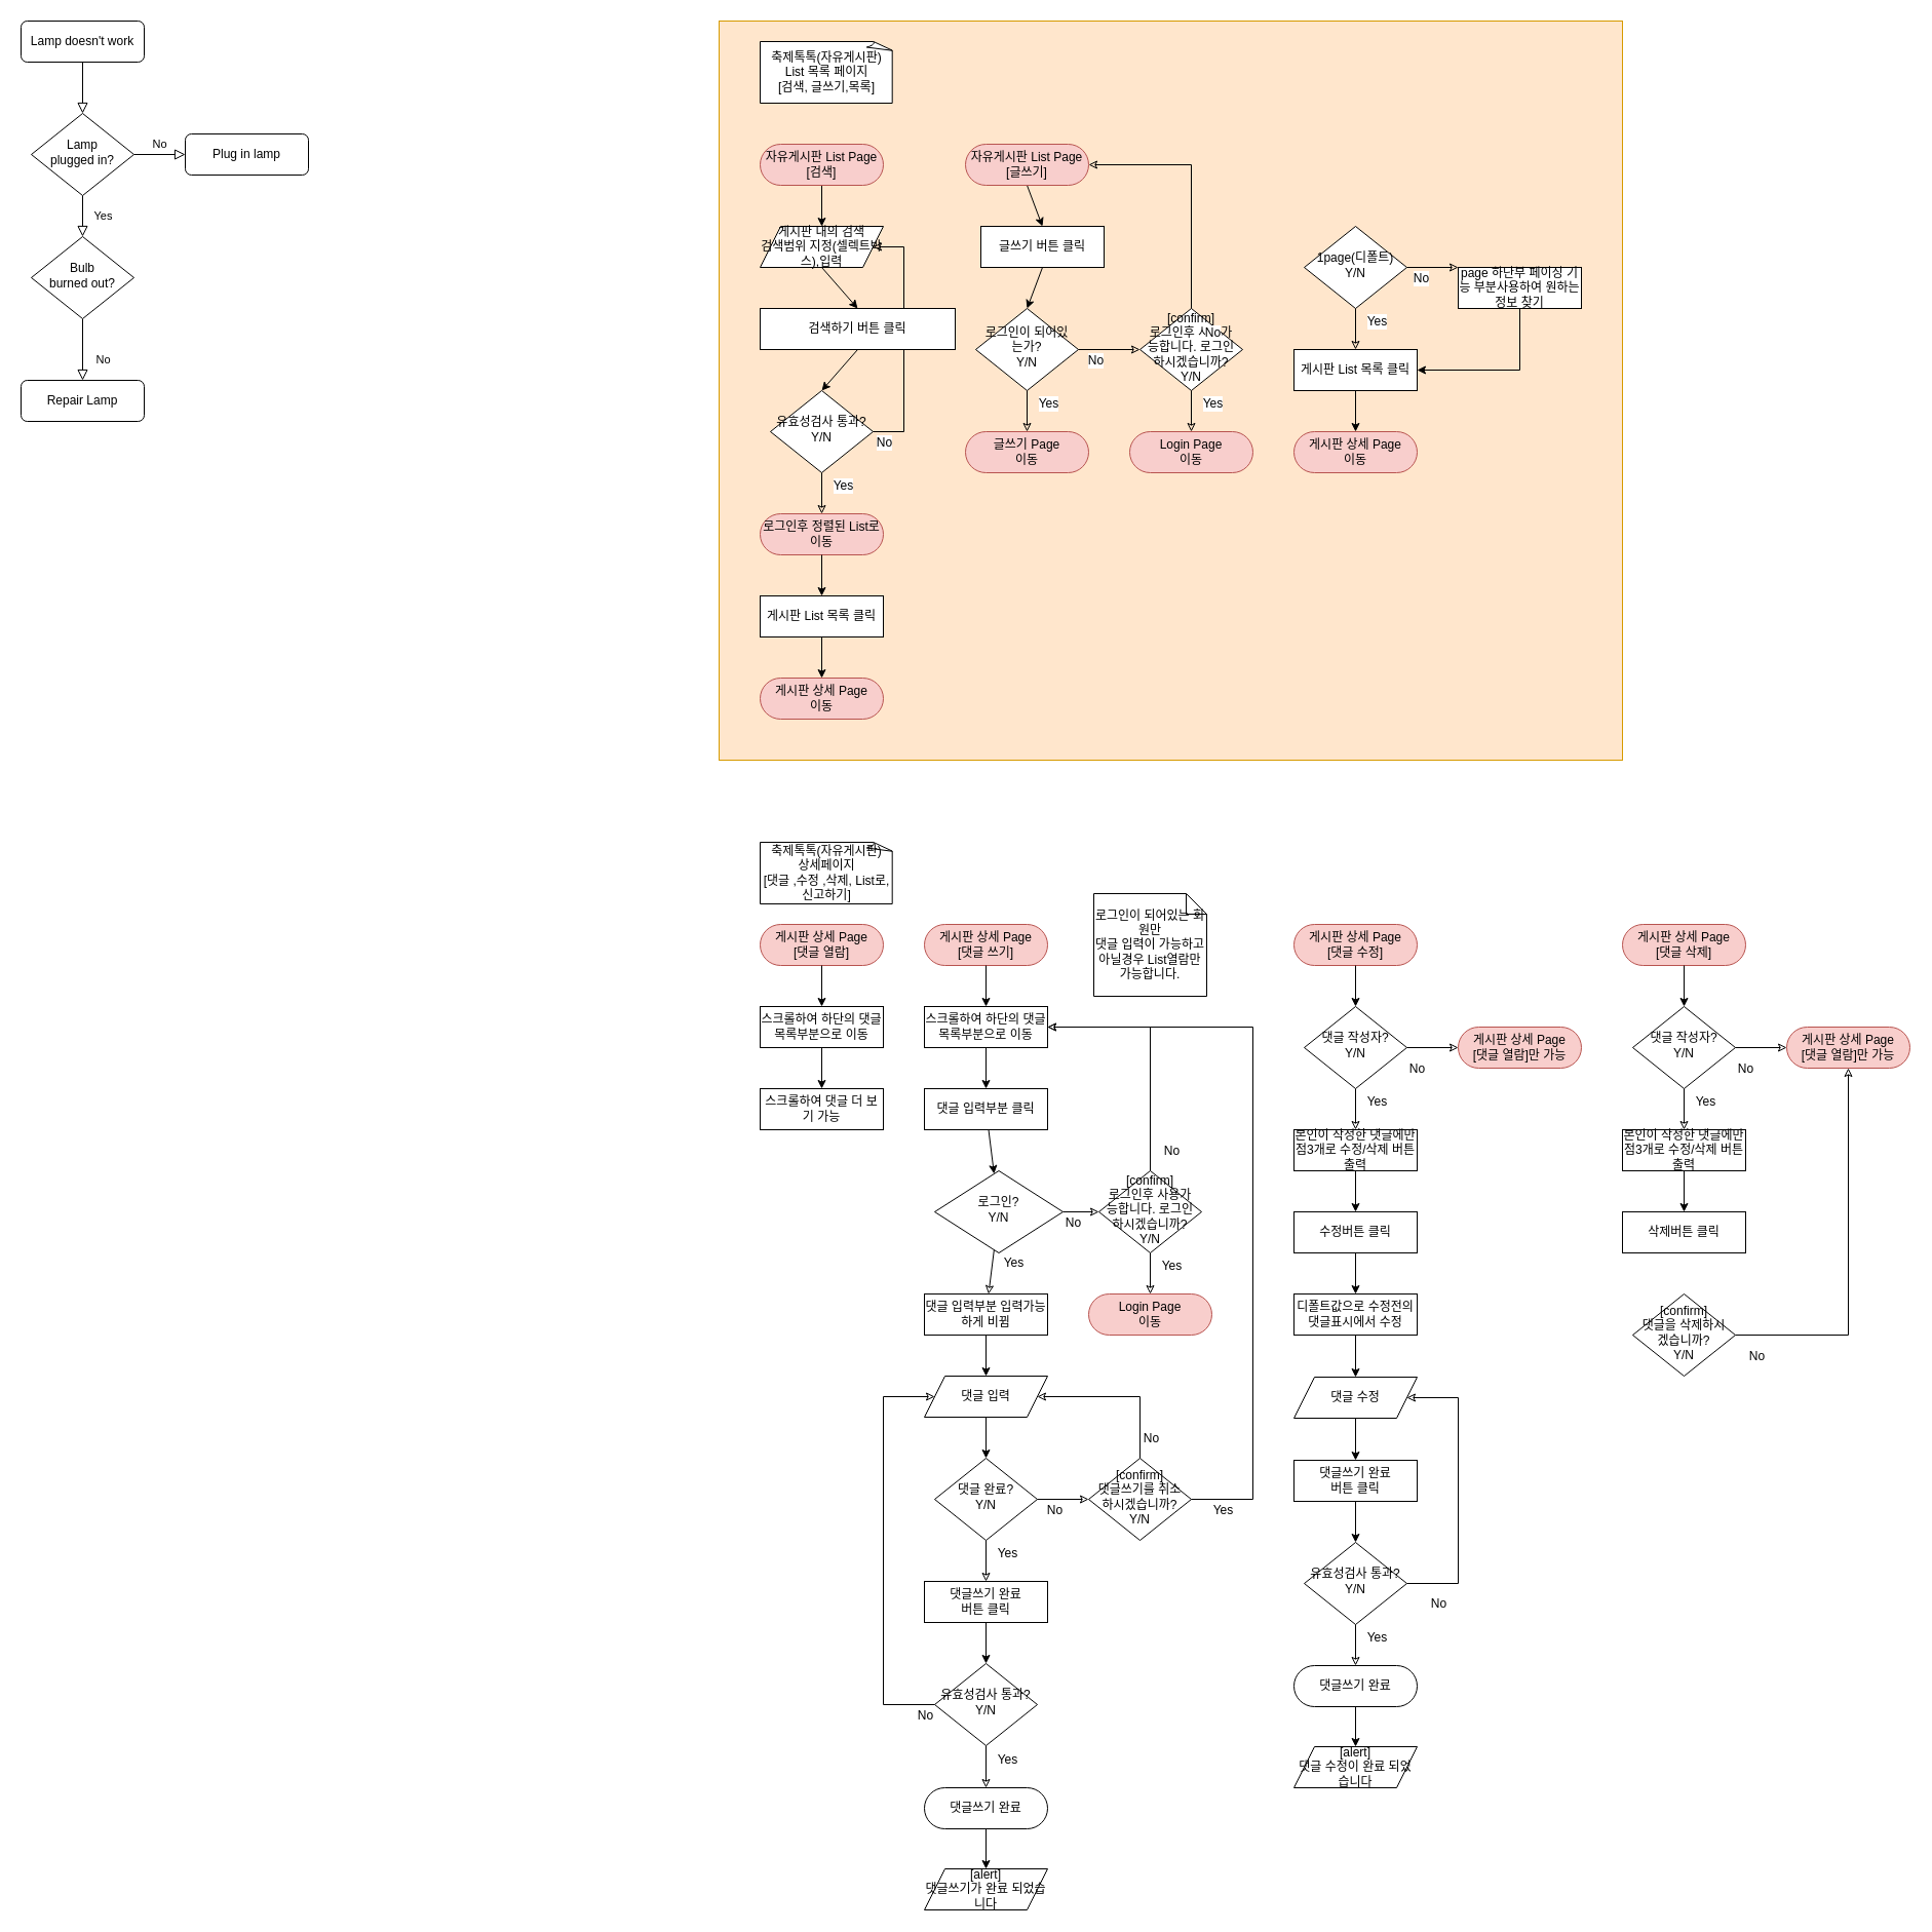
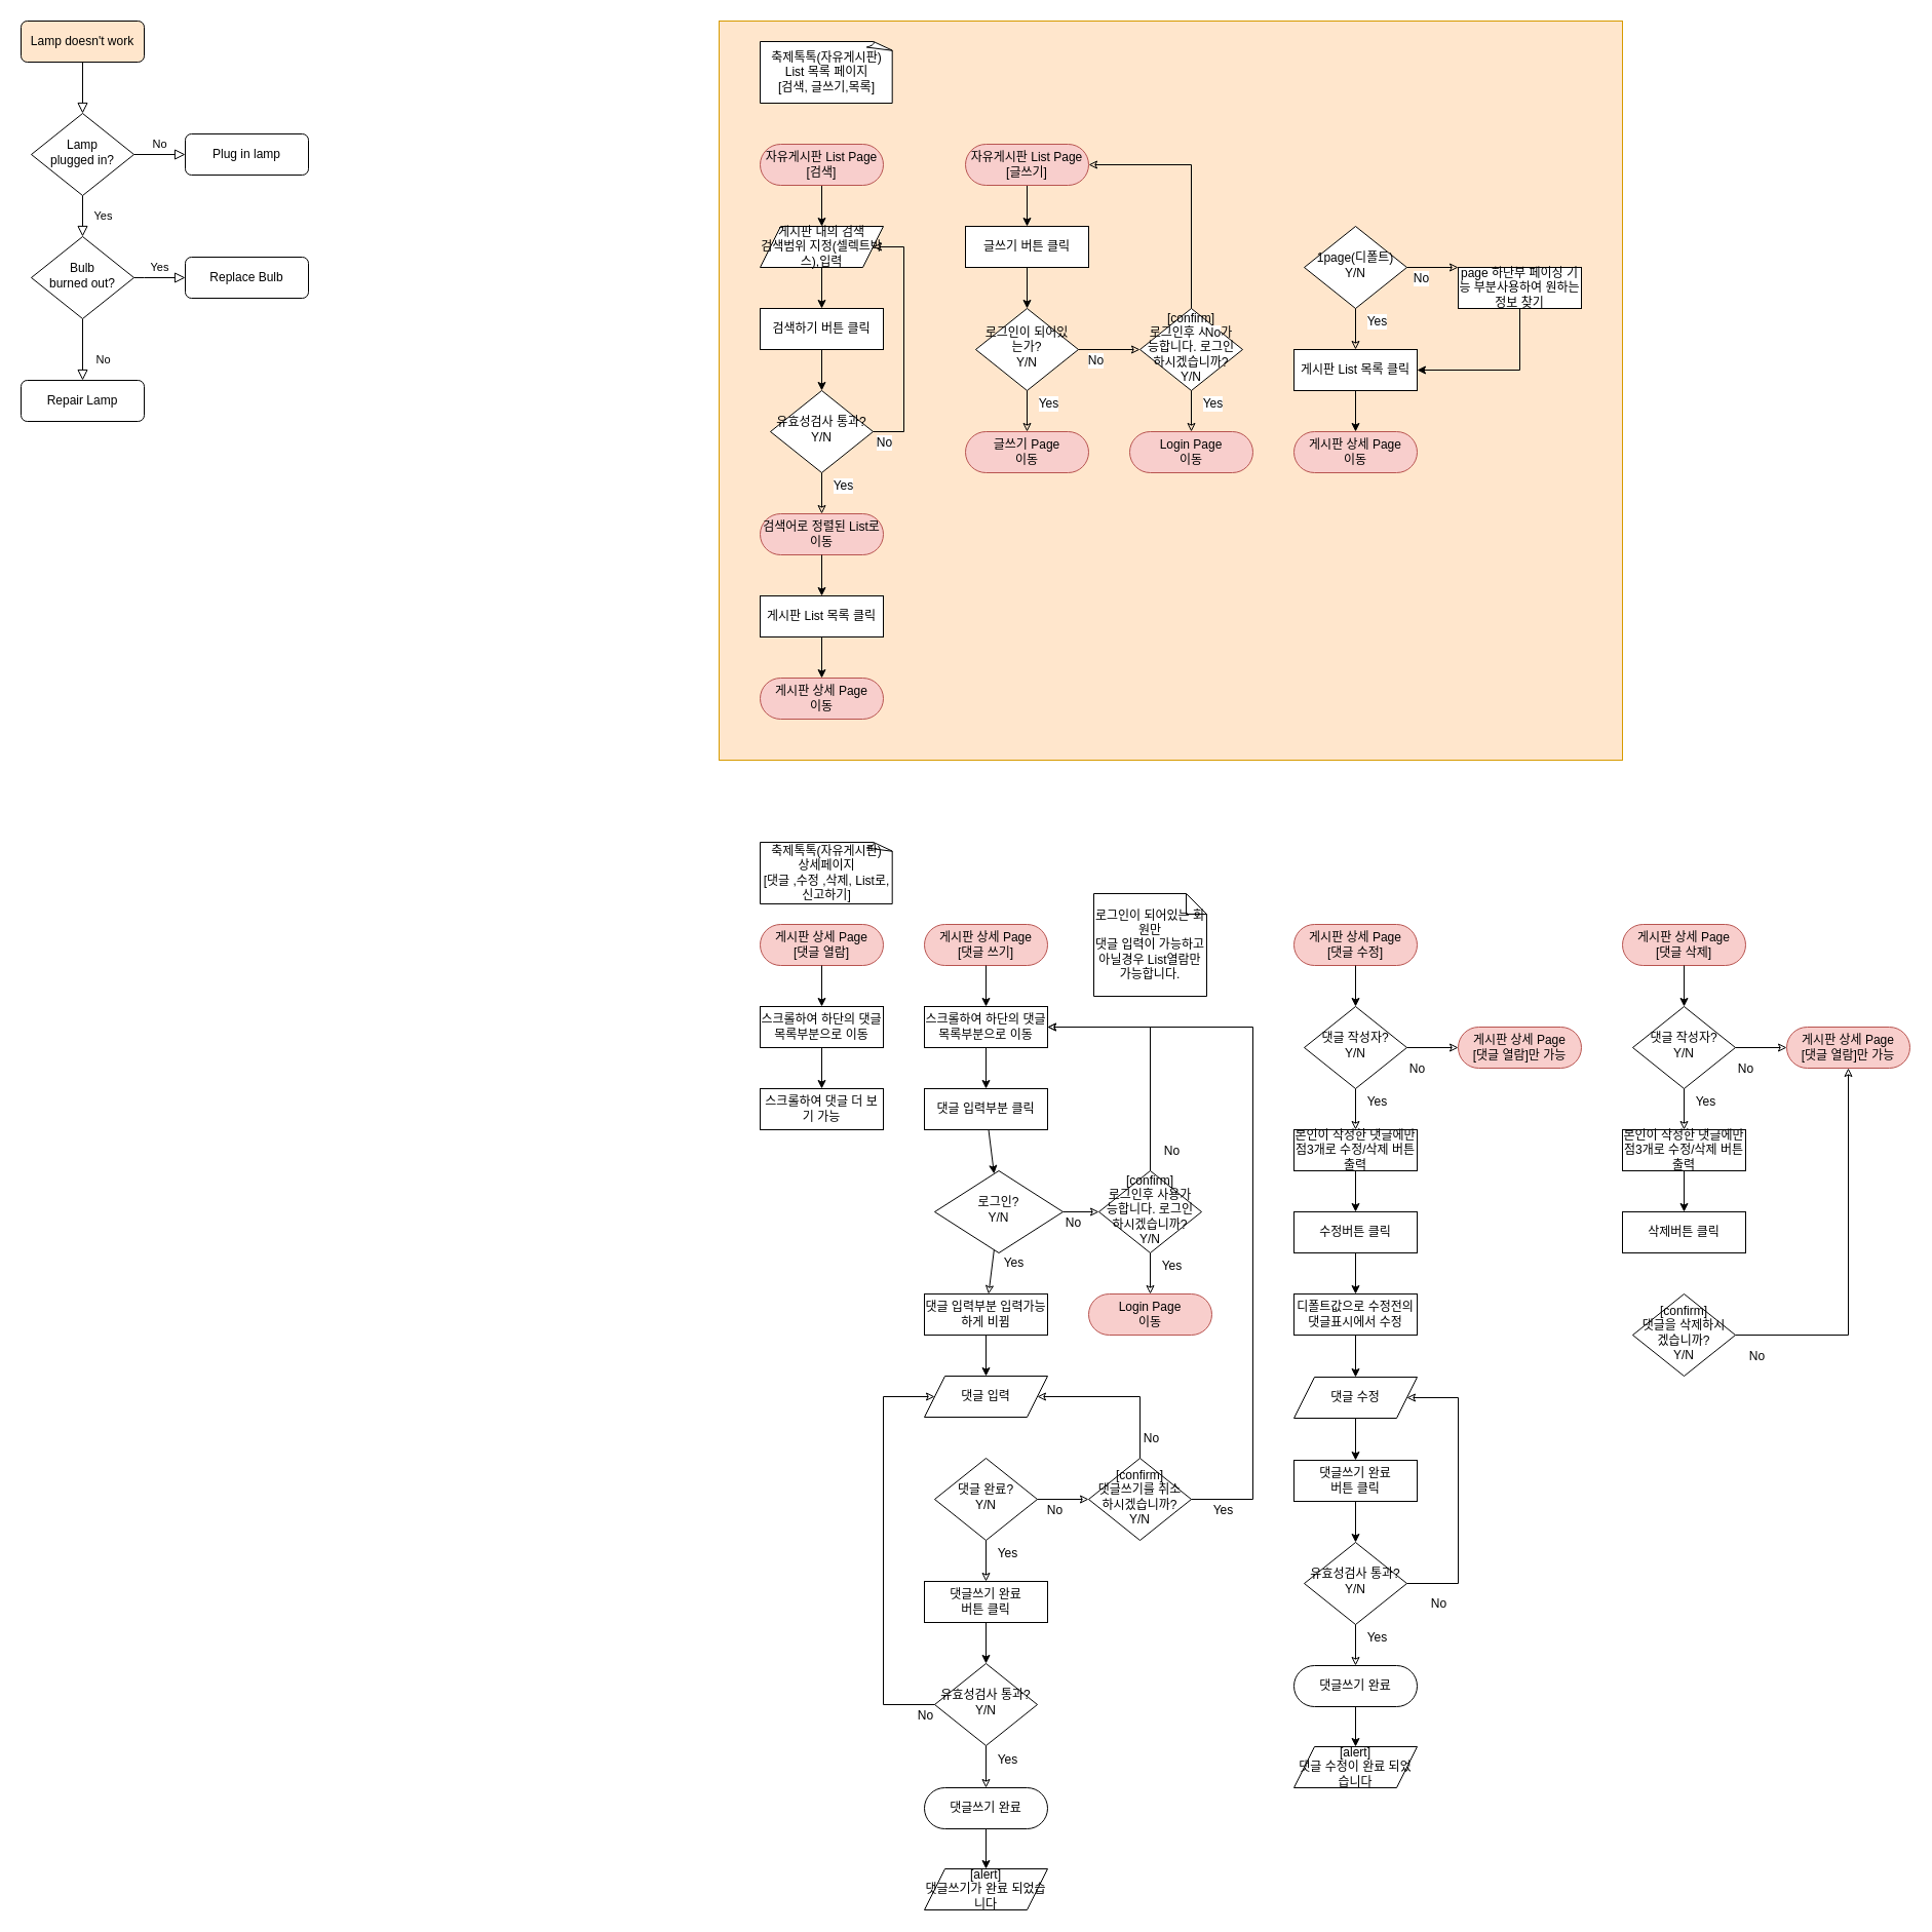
- <mxCell id="4" value="Lamp doesn't work" style="rounded=1;whiteSpace=wrap;html=1;fontSize=12;glass=0;strokeWidth=1;shadow=0;" parent="1" vertex="1"><mxGeometry x="20" y="20" width="120" height="40" as="geometry" /></mxCell>
+ <mxCell id="4" value="Lamp doesn't work" style="rounded=1;whiteSpace=wrap;html=1;fontSize=12;glass=0;strokeWidth=1;shadow=0;fillColor=#ffe6cc;" parent="1" vertex="1"><mxGeometry x="20" y="20" width="120" height="40" as="geometry" /></mxCell>
- <mxCell id="20" value="글쓰기 버튼 클릭" style="rounded=0;whiteSpace=wrap;html=1;strokeColor=default;fontFamily=Helvetica;fontSize=12;fontColor=default;fillColor=default;" vertex="1" parent="1"><mxGeometry x="955" y="220" width="120" height="40" as="geometry" /></mxCell>
+ <mxCell id="20" value="글쓰기 버튼 클릭" style="rounded=0;whiteSpace=wrap;html=1;strokeColor=default;fontFamily=Helvetica;fontSize=12;fontColor=default;fillColor=default;" vertex="1" parent="1"><mxGeometry x="940" y="220" width="120" height="40" as="geometry" /></mxCell>
+ <mxCell id="10" value="Yes" style="edgeStyle=orthogonalEdgeStyle;rounded=0;html=1;jettySize=auto;orthogonalLoop=1;fontSize=11;endArrow=block;endFill=0;endSize=8;strokeWidth=1;shadow=0;labelBackgroundColor=none;" parent="1" source="11" target="13" edge="1"><mxGeometry y="10" relative="1" as="geometry"><mxPoint as="offset" /><Array as="points"><mxPoint x="140" y="270" /><mxPoint x="140" y="270" /></Array></mxGeometry></mxCell>
+ <mxCell id="13" value="Replace Bulb" style="rounded=1;whiteSpace=wrap;html=1;fontSize=12;glass=0;strokeWidth=1;shadow=0;" parent="1" vertex="1"><mxGeometry x="180" y="250" width="120" height="40" as="geometry" /></mxCell>
- <mxCell id="47" value="검색하기 버튼 클릭" style="rounded=0;whiteSpace=wrap;html=1;strokeColor=default;fontFamily=Helvetica;fontSize=12;fontColor=default;fillColor=default;" vertex="1" parent="1"><mxGeometry x="740" y="300" width="190" height="40" as="geometry" /></mxCell>
+ <mxCell id="47" value="검색하기 버튼 클릭" style="rounded=0;whiteSpace=wrap;html=1;strokeColor=default;fontFamily=Helvetica;fontSize=12;fontColor=default;fillColor=default;" vertex="1" parent="1"><mxGeometry x="740" y="300" width="120" height="40" as="geometry" /></mxCell>
- <mxCell id="14" value="로그인후 정렬된 List로 이동" style="rounded=1;whiteSpace=wrap;html=1;arcSize=50;fillColor=#f8cecc;strokeColor=#b85450;" vertex="1" parent="1"><mxGeometry x="740" y="500" width="120" height="40" as="geometry" /></mxCell>
+ <mxCell id="14" value="검색어로 정렬된 List로 이동" style="rounded=1;whiteSpace=wrap;html=1;arcSize=50;fillColor=#f8cecc;strokeColor=#b85450;" vertex="1" parent="1"><mxGeometry x="740" y="500" width="120" height="40" as="geometry" /></mxCell>
- <mxCell id="134" value="" style="endArrow=classic;html=1;rounded=0;fontFamily=Helvetica;fontSize=12;fontColor=default;exitX=0.5;exitY=1;exitDx=0;exitDy=0;entryX=0.5;entryY=0;entryDx=0;entryDy=0;" edge="1" parent="1" source="62" target="135"><mxGeometry width="50" height="50" relative="1" as="geometry"><mxPoint x="960" y="1380" as="sourcePoint" /><mxPoint x="960" y="1502" as="targetPoint" /></mxGeometry></mxCell>
